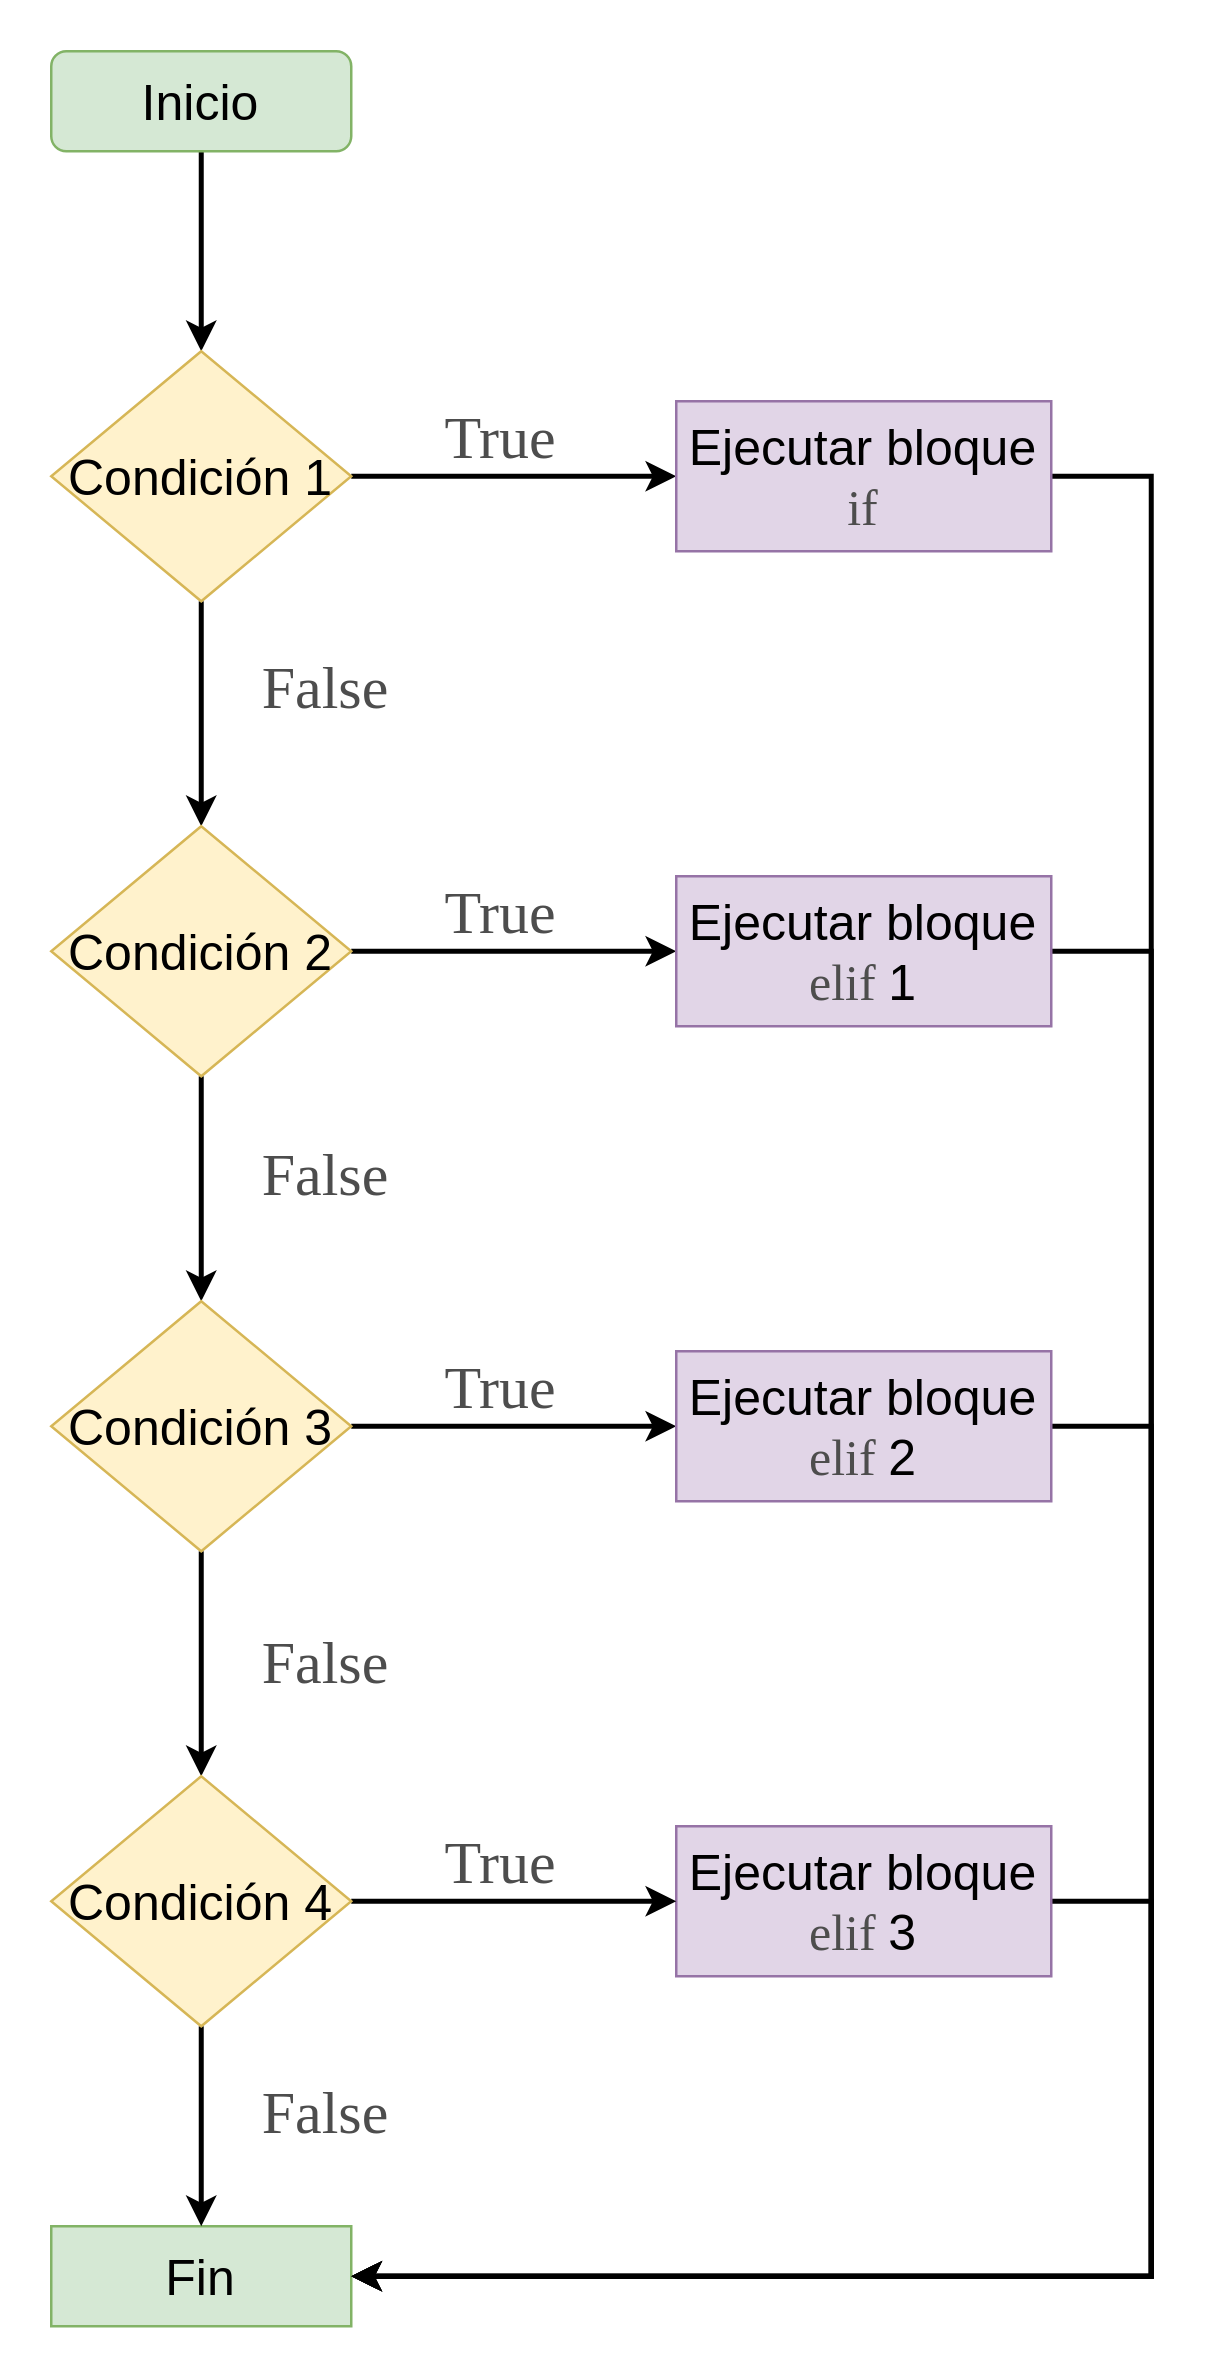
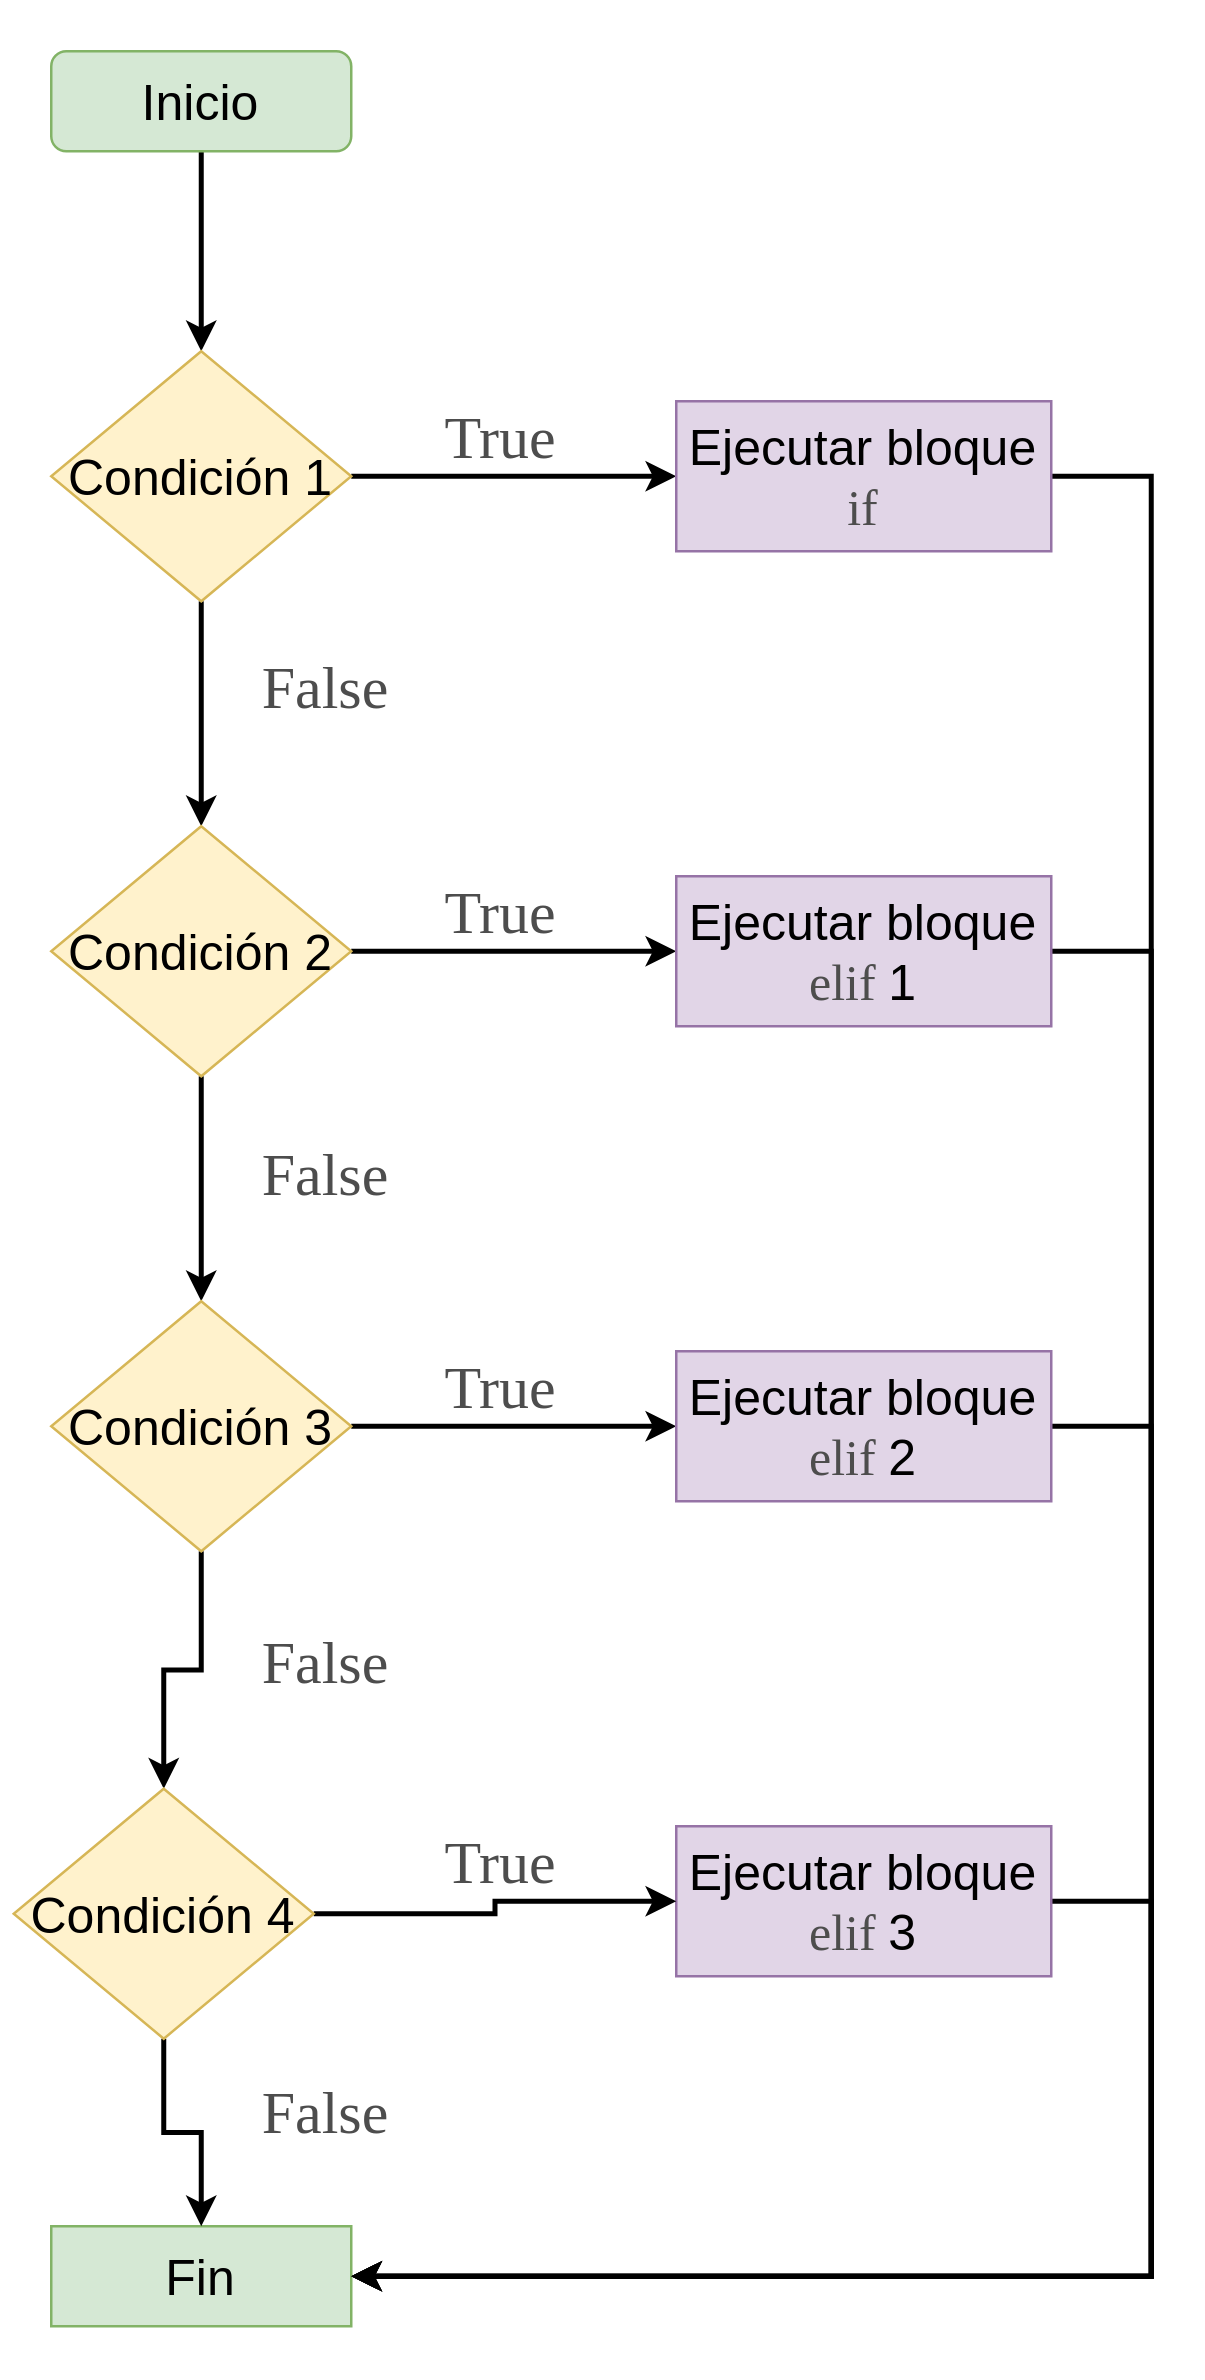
- <mxCell id="29" value="&lt;font face=&quot;Helvetica&quot; color=&quot;#000000&quot;&gt;Condición 4&lt;/font&gt;" style="rhombus;whiteSpace=wrap;html=1;fontFamily=Cascadia Code;fontSource=https%3A%2F%2Ffonts.googleapis.com%2Fcss%3Ffamily%3DCascadia%2BCode;fontSize=20;fillColor=#fff2cc;strokeColor=#d6b656;" vertex="1" parent="1"><mxGeometry x="20" y="710" width="120" height="100" as="geometry" /></mxCell>
+ <mxCell id="29" value="&lt;font face=&quot;Helvetica&quot; color=&quot;#000000&quot;&gt;Condición 4&lt;/font&gt;" style="rhombus;whiteSpace=wrap;html=1;fontFamily=Cascadia Code;fontSource=https%3A%2F%2Ffonts.googleapis.com%2Fcss%3Ffamily%3DCascadia%2BCode;fontSize=20;fillColor=#fff2cc;strokeColor=#d6b656;" vertex="1" parent="1"><mxGeometry x="5" y="715" width="120" height="100" as="geometry" /></mxCell>
